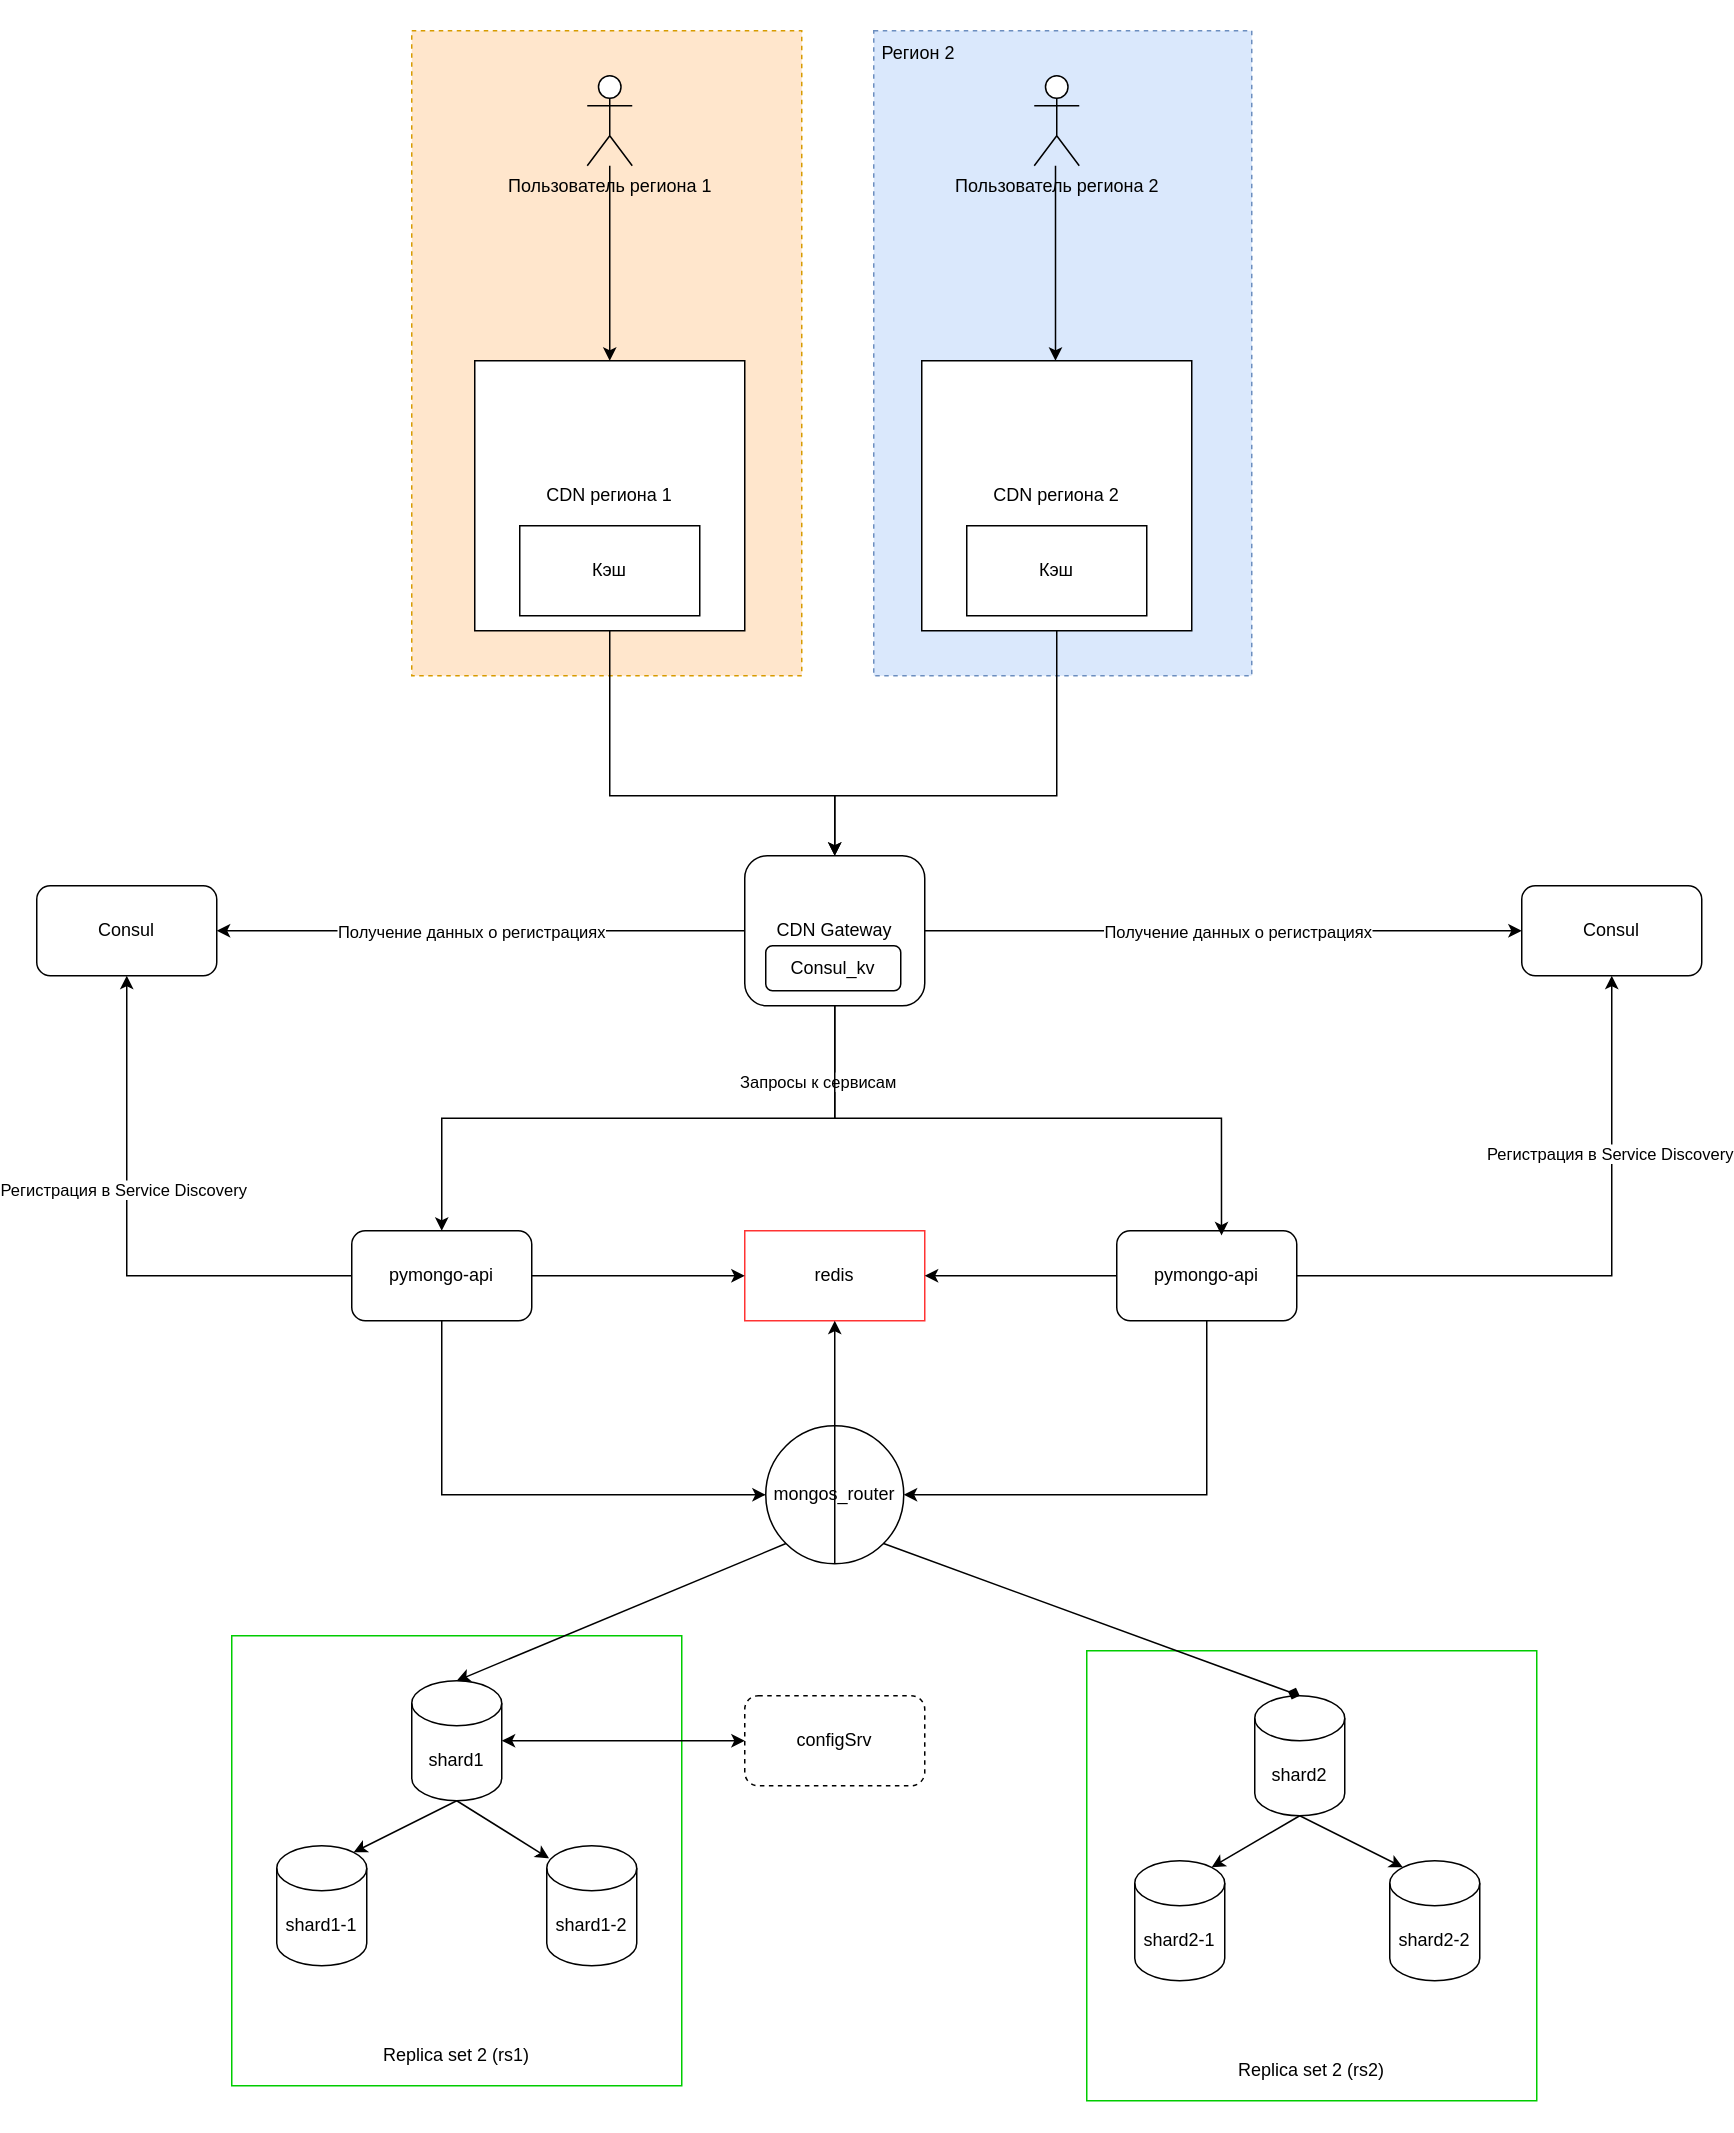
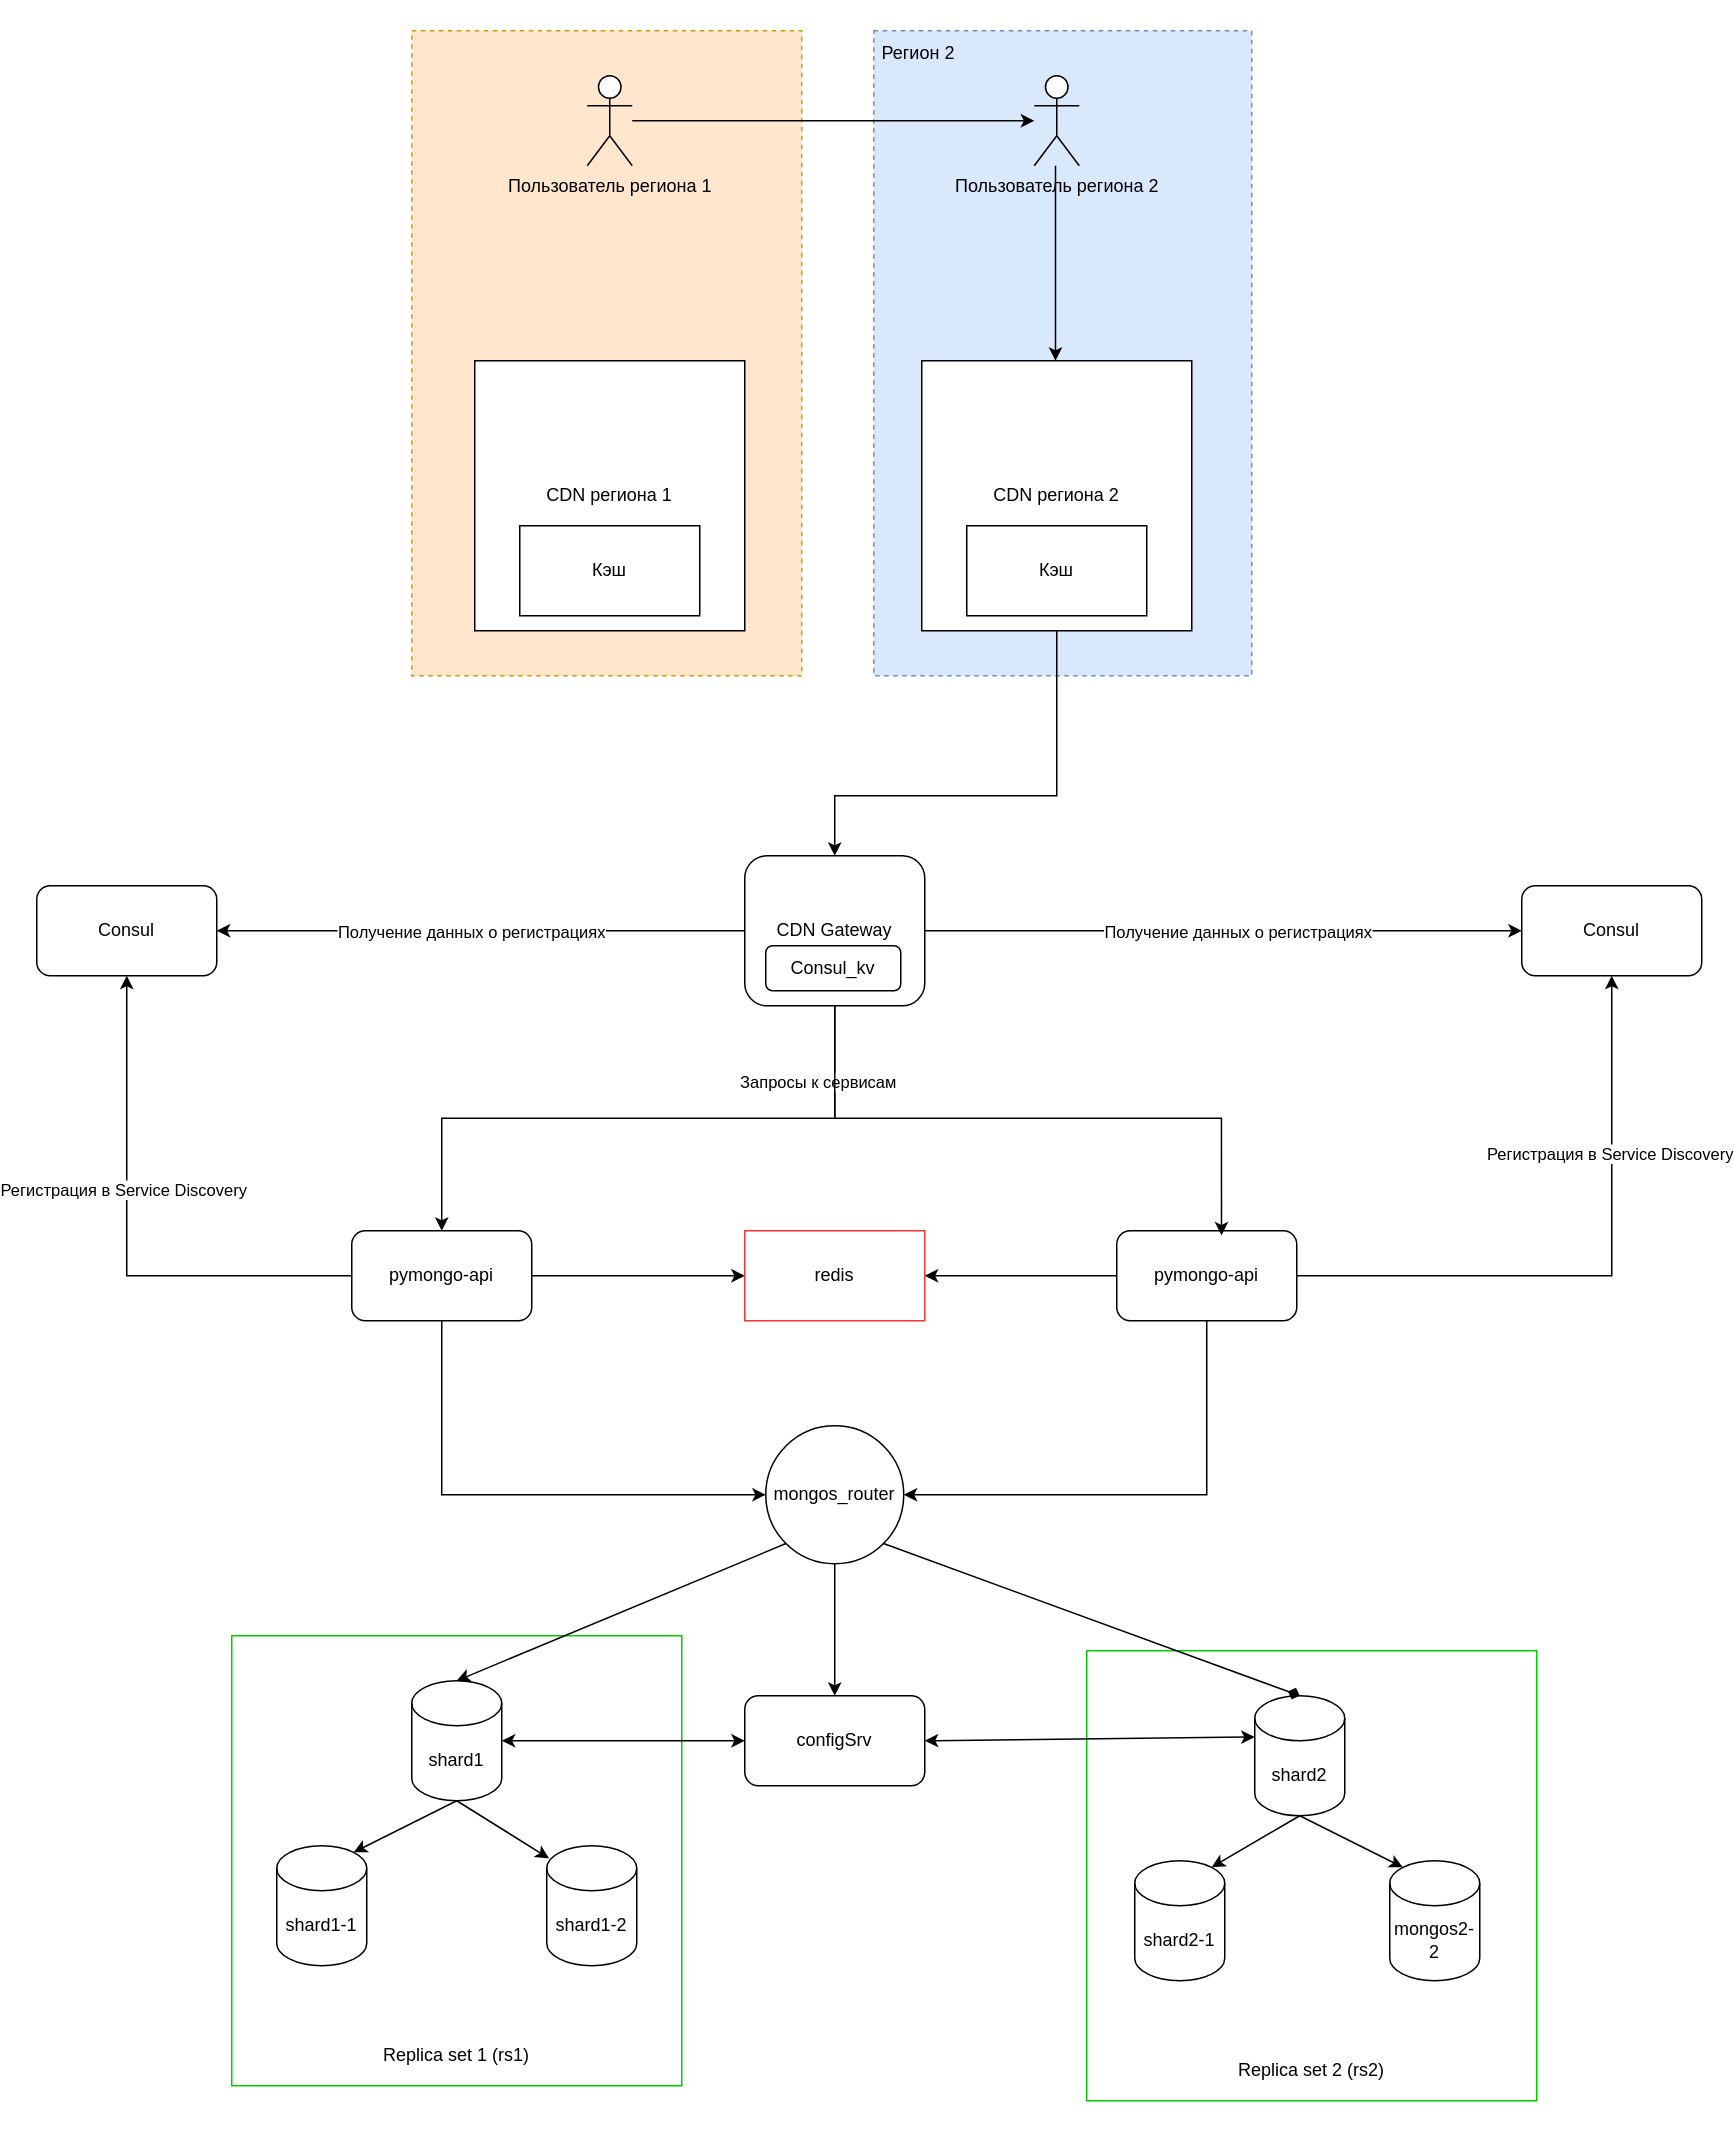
- <mxCell id="4" value="" style="endArrow=classic;html=1;rounded=0;" edge="1" parent="1" source="54" target="6"><mxGeometry width="50" height="50" relative="1" as="geometry"><mxPoint x="400" y="150" as="sourcePoint" /><mxPoint x="580" y="320" as="targetPoint" /></mxGeometry></mxCell>
+ <mxCell id="4" value="" style="endArrow=classic;html=1;rounded=0;" edge="1" parent="1" source="54" target="53"><mxGeometry width="50" height="50" relative="1" as="geometry"><mxPoint x="400" y="150" as="sourcePoint" /><mxPoint x="580" y="320" as="targetPoint" /></mxGeometry></mxCell>
- <mxCell id="51" value="" style="endArrow=classic;html=1;rounded=0;exitX=0.5;exitY=1;exitDx=0;exitDy=0;entryX=0.5;entryY=0;entryDx=0;entryDy=0;" edge="1" parent="1" source="6" target="23"><mxGeometry width="50" height="50" relative="1" as="geometry"><mxPoint x="370" y="380" as="sourcePoint" /><mxPoint x="420" y="330" as="targetPoint" /><Array as="points"><mxPoint x="402" y="530" /><mxPoint x="552" y="530" /></Array></mxGeometry></mxCell>
- <mxCell id="32" value="" style="endArrow=classic;html=1;rounded=0;exitX=0.5;exitY=1;exitDx=0;exitDy=0;" edge="1" parent="1" source="12" target="22"><mxGeometry width="50" height="50" relative="1" as="geometry"><mxPoint x="560" y="900" as="sourcePoint" /><mxPoint x="610" y="850" as="targetPoint" /></mxGeometry></mxCell>
+ <mxCell id="32" value="" style="endArrow=classic;html=1;rounded=0;exitX=0.5;exitY=1;exitDx=0;exitDy=0;entryX=0.5;entryY=0;entryDx=0;entryDy=0;" edge="1" parent="1" source="12" target="11"><mxGeometry width="50" height="50" relative="1" as="geometry"><mxPoint x="560" y="900" as="sourcePoint" /><mxPoint x="610" y="850" as="targetPoint" /></mxGeometry></mxCell>
+ <mxCell id="34" value="" style="endArrow=classic;startArrow=classic;html=1;rounded=0;exitX=1;exitY=0.5;exitDx=0;exitDy=0;entryX=0;entryY=0;entryDx=0;entryDy=27.5;entryPerimeter=0;" edge="1" parent="1" source="11" target="13"><mxGeometry width="50" height="50" relative="1" as="geometry"><mxPoint x="650" y="1080" as="sourcePoint" /><mxPoint x="700" y="1030" as="targetPoint" /></mxGeometry></mxCell>
- <mxCell id="11" value="configSrv" style="rounded=1;whiteSpace=wrap;html=1;dashed=1;" parent="1" vertex="1"><mxGeometry x="492" y="1130" width="120" height="60" as="geometry" /></mxCell>
+ <mxCell id="11" value="configSrv" style="rounded=1;whiteSpace=wrap;html=1;" parent="1" vertex="1"><mxGeometry x="492" y="1130" width="120" height="60" as="geometry" /></mxCell>
- <mxCell id="8" value="&lt;div&gt;&lt;br&gt;&lt;/div&gt;&lt;div&gt;&lt;br&gt;&lt;/div&gt;&lt;div&gt;&lt;br&gt;&lt;/div&gt;&lt;div&gt;&lt;br&gt;&lt;/div&gt;&lt;div&gt;&lt;br&gt;&lt;/div&gt;&lt;div&gt;&lt;br&gt;&lt;/div&gt;&lt;div&gt;&lt;br&gt;&lt;/div&gt;&lt;div&gt;&lt;br&gt;&lt;/div&gt;&lt;div&gt;&lt;br&gt;&lt;/div&gt;&lt;div&gt;&lt;br&gt;&lt;/div&gt;&lt;div&gt;&lt;br&gt;&lt;/div&gt;&lt;div&gt;&lt;br&gt;&lt;/div&gt;&lt;div&gt;&lt;br&gt;&lt;/div&gt;&lt;div&gt;&lt;br&gt;&lt;/div&gt;&lt;div&gt;&lt;br&gt;&lt;/div&gt;&lt;div&gt;&lt;br&gt;&lt;/div&gt;&lt;div&gt;&lt;br&gt;&lt;/div&gt;&lt;div&gt;&lt;br&gt;&lt;/div&gt;&lt;div&gt;Replica set 2 (rs1)&lt;/div&gt;" style="whiteSpace=wrap;html=1;aspect=fixed;strokeColor=#00CC00;" parent="1" vertex="1"><mxGeometry x="150" y="1090" width="300" height="300" as="geometry" /></mxCell>
+ <mxCell id="8" value="&lt;div&gt;&lt;br&gt;&lt;/div&gt;&lt;div&gt;&lt;br&gt;&lt;/div&gt;&lt;div&gt;&lt;br&gt;&lt;/div&gt;&lt;div&gt;&lt;br&gt;&lt;/div&gt;&lt;div&gt;&lt;br&gt;&lt;/div&gt;&lt;div&gt;&lt;br&gt;&lt;/div&gt;&lt;div&gt;&lt;br&gt;&lt;/div&gt;&lt;div&gt;&lt;br&gt;&lt;/div&gt;&lt;div&gt;&lt;br&gt;&lt;/div&gt;&lt;div&gt;&lt;br&gt;&lt;/div&gt;&lt;div&gt;&lt;br&gt;&lt;/div&gt;&lt;div&gt;&lt;br&gt;&lt;/div&gt;&lt;div&gt;&lt;br&gt;&lt;/div&gt;&lt;div&gt;&lt;br&gt;&lt;/div&gt;&lt;div&gt;&lt;br&gt;&lt;/div&gt;&lt;div&gt;&lt;br&gt;&lt;/div&gt;&lt;div&gt;&lt;br&gt;&lt;/div&gt;&lt;div&gt;&lt;br&gt;&lt;/div&gt;&lt;div&gt;Replica set 1 (rs1)&lt;/div&gt;" style="whiteSpace=wrap;html=1;aspect=fixed;strokeColor=#00CC00;" parent="1" vertex="1"><mxGeometry x="150" y="1090" width="300" height="300" as="geometry" /></mxCell>
- <mxCell id="17" value="shard2-2" style="shape=cylinder3;whiteSpace=wrap;html=1;boundedLbl=1;backgroundOutline=1;size=15;" parent="1" vertex="1"><mxGeometry x="922" y="1240" width="60" height="80" as="geometry" /></mxCell>
+ <mxCell id="17" value="mongos2-2" style="shape=cylinder3;whiteSpace=wrap;html=1;boundedLbl=1;backgroundOutline=1;size=15;" parent="1" vertex="1"><mxGeometry x="922" y="1240" width="60" height="80" as="geometry" /></mxCell>
